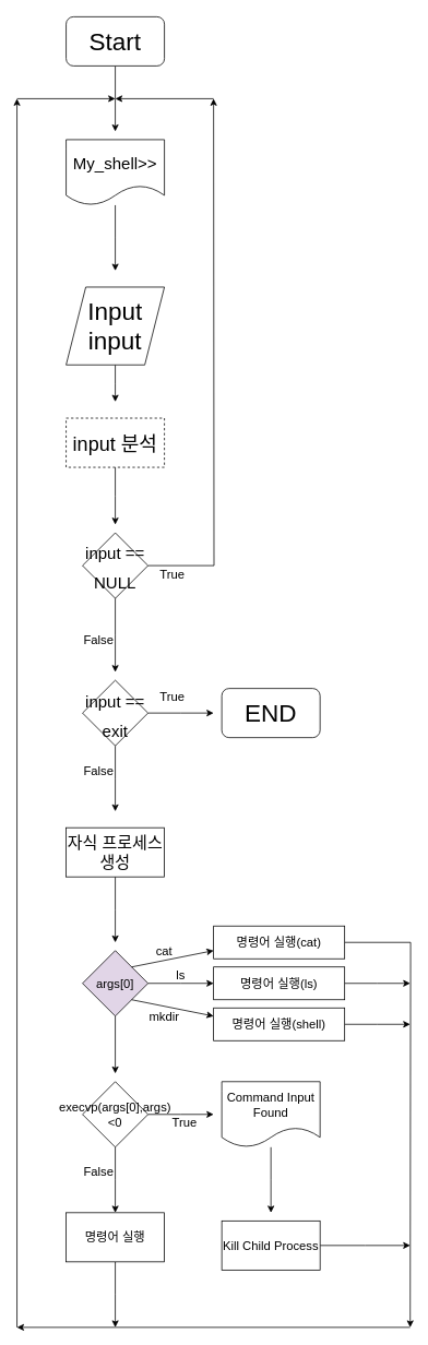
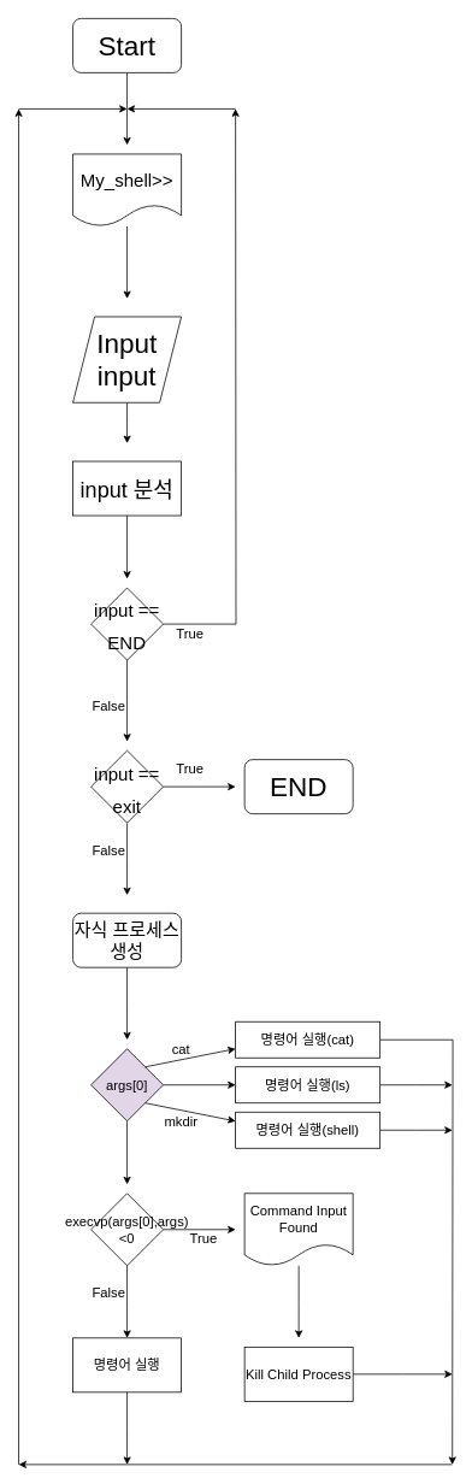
- <mxCell id="10" value="&lt;font style=&quot;font-size: 24px&quot;&gt;input 분석&lt;/font&gt;" style="rounded=0;whiteSpace=wrap;html=1;fontSize=30;dashed=1;" parent="1" vertex="1"><mxGeometry x="80" y="510" width="120" height="60" as="geometry" /></mxCell>
+ <mxCell id="10" value="&lt;font style=&quot;font-size: 24px&quot;&gt;input 분석&lt;/font&gt;" style="rounded=0;whiteSpace=wrap;html=1;fontSize=30;" parent="1" vertex="1"><mxGeometry x="80" y="510" width="120" height="60" as="geometry" /></mxCell>
- <mxCell id="13" value="&lt;font style=&quot;font-size: 20px&quot;&gt;input == NULL&lt;/font&gt;" style="rhombus;whiteSpace=wrap;html=1;fontSize=30;" parent="1" vertex="1"><mxGeometry x="100" y="650" width="80" height="80" as="geometry" /></mxCell>
+ <mxCell id="13" value="&lt;font style=&quot;font-size: 20px&quot;&gt;input == END&lt;/font&gt;" style="rhombus;whiteSpace=wrap;html=1;fontSize=30;" parent="1" vertex="1"><mxGeometry x="100" y="650" width="80" height="80" as="geometry" /></mxCell>
- <mxCell id="21" value="&lt;font style=&quot;font-size: 20px&quot;&gt;자식 프로세스 생성&lt;/font&gt;" style="rounded=0;whiteSpace=wrap;html=1;fontSize=15;" parent="1" vertex="1"><mxGeometry x="80" y="1010" width="120" height="60" as="geometry" /></mxCell>
+ <mxCell id="21" value="&lt;font style=&quot;font-size: 20px&quot;&gt;자식 프로세스 생성&lt;/font&gt;" style="whiteSpace=wrap;html=1;fontSize=15;rounded=1;" parent="1" vertex="1"><mxGeometry x="80" y="1010" width="120" height="60" as="geometry" /></mxCell>
- <mxCell id="37" value="ls" style="text;html=1;strokeColor=none;fillColor=none;align=center;verticalAlign=middle;whiteSpace=wrap;rounded=0;fontSize=15;" parent="1" vertex="1"><mxGeometry x="200" y="1180" width="40" height="20" as="geometry" /></mxCell>
